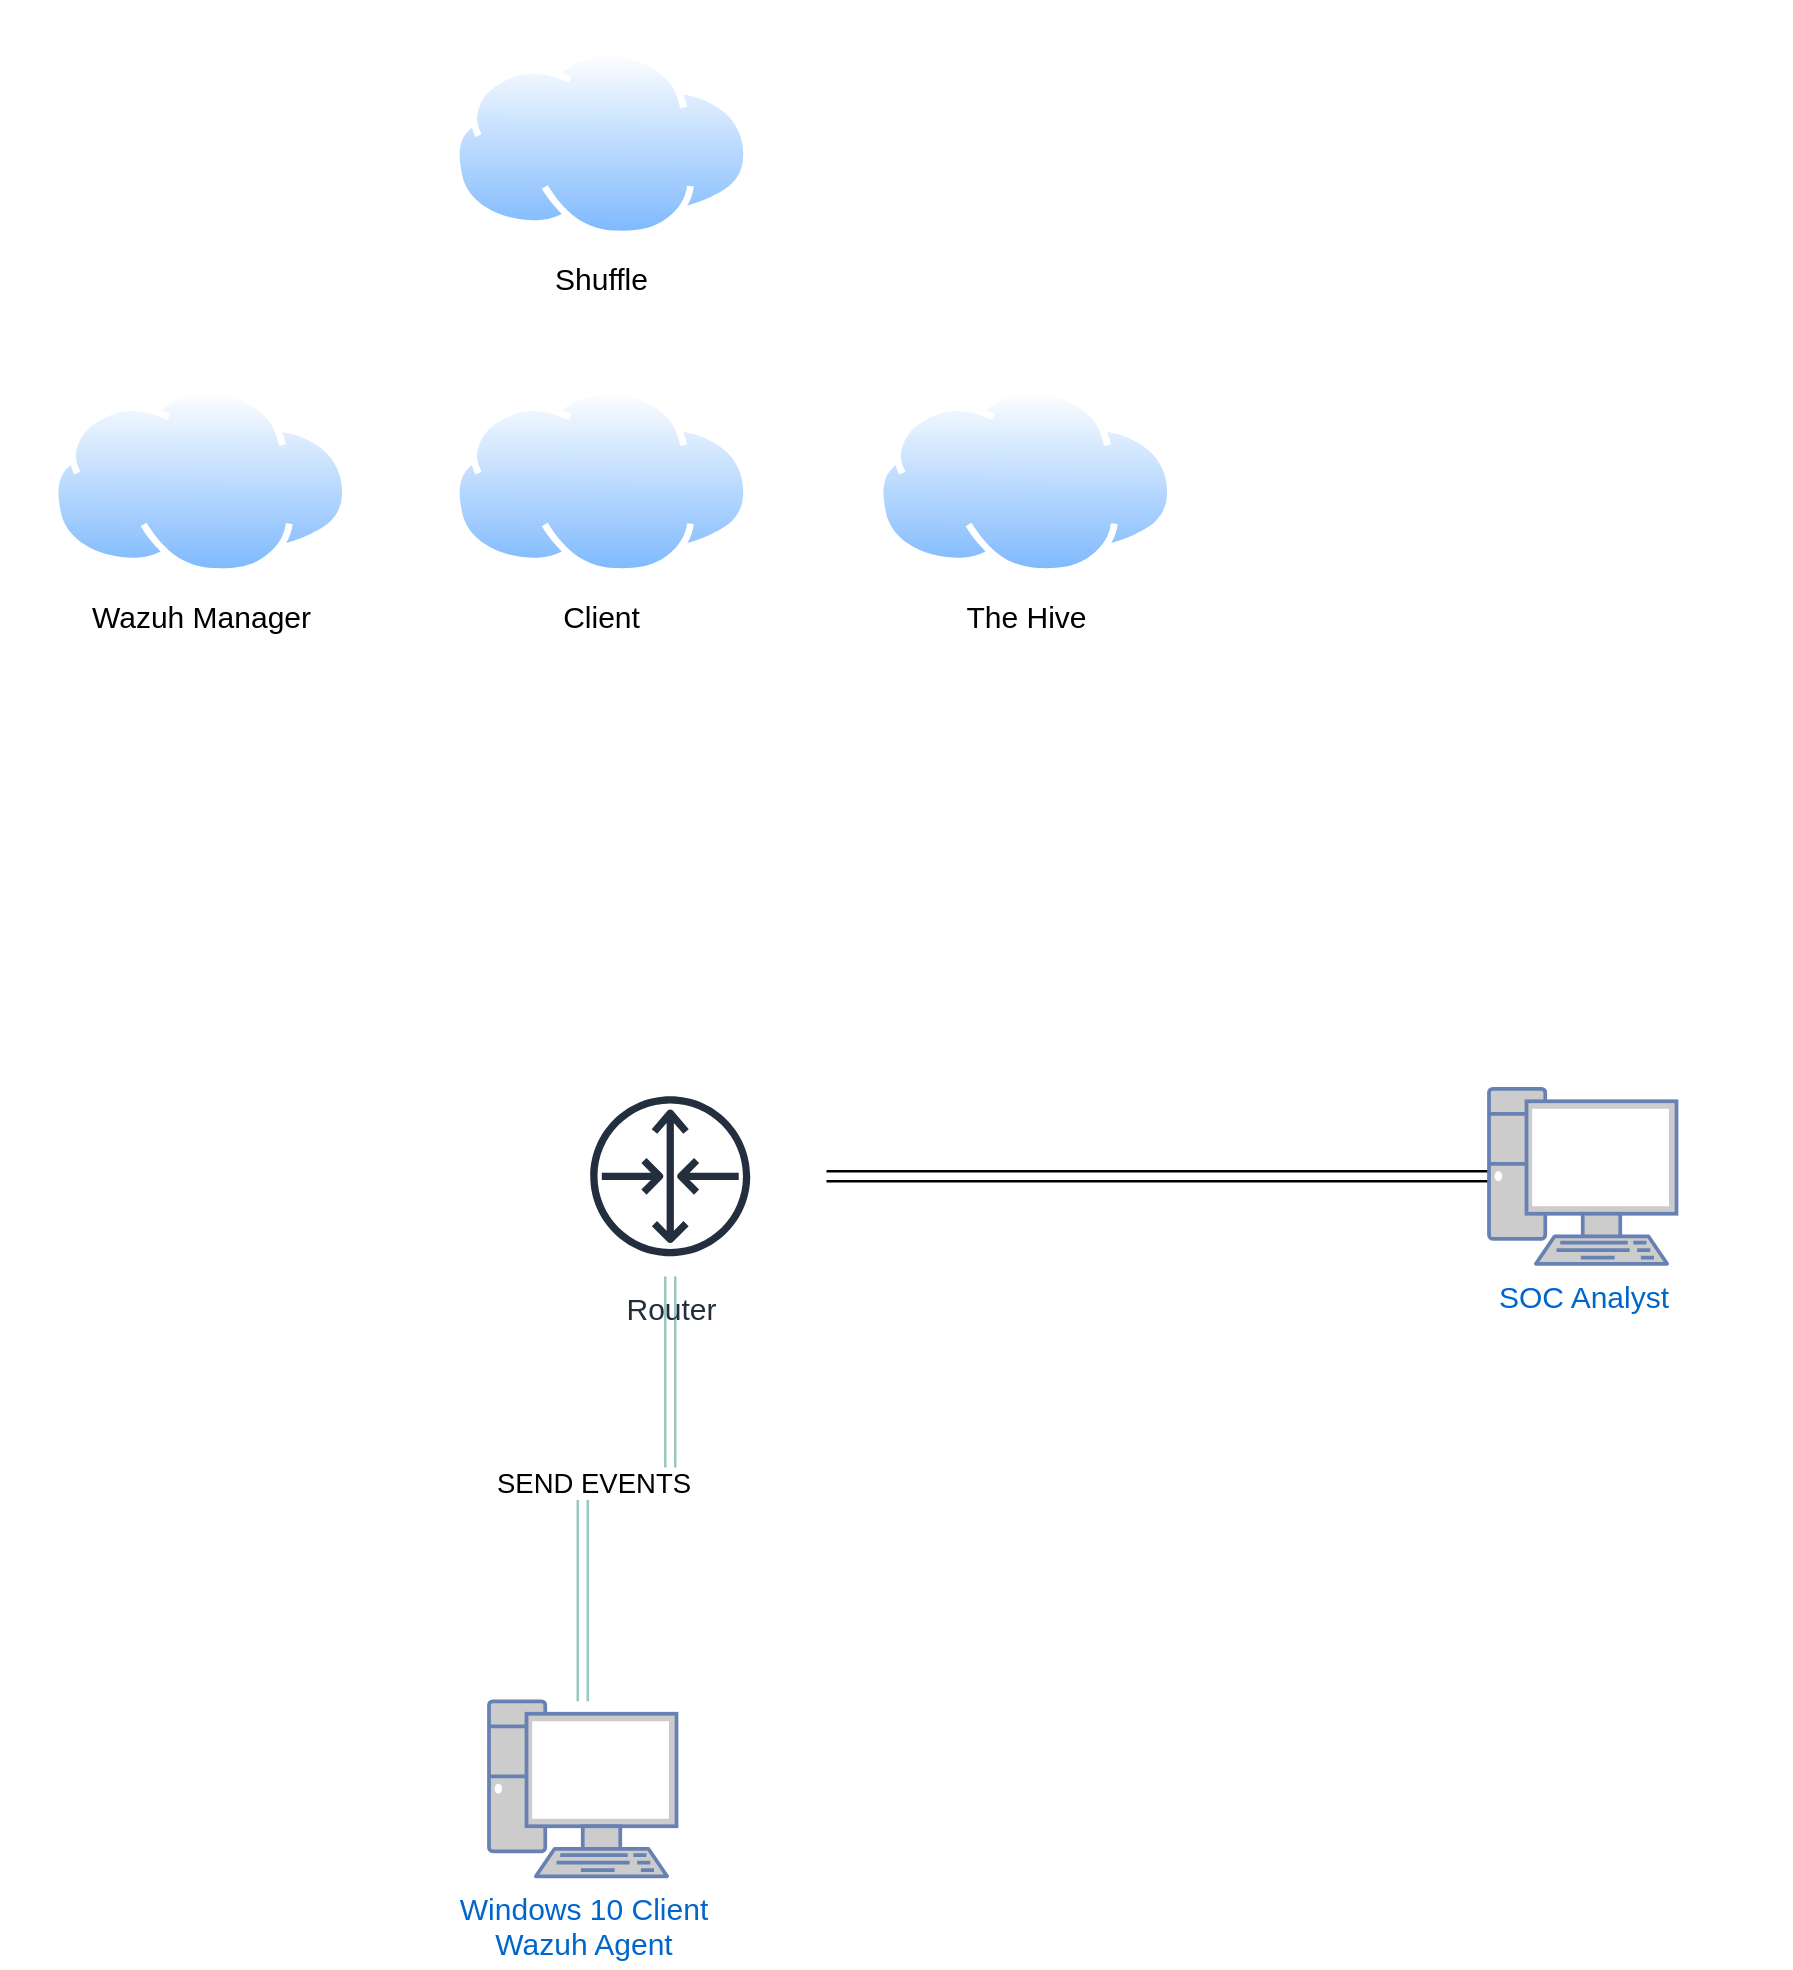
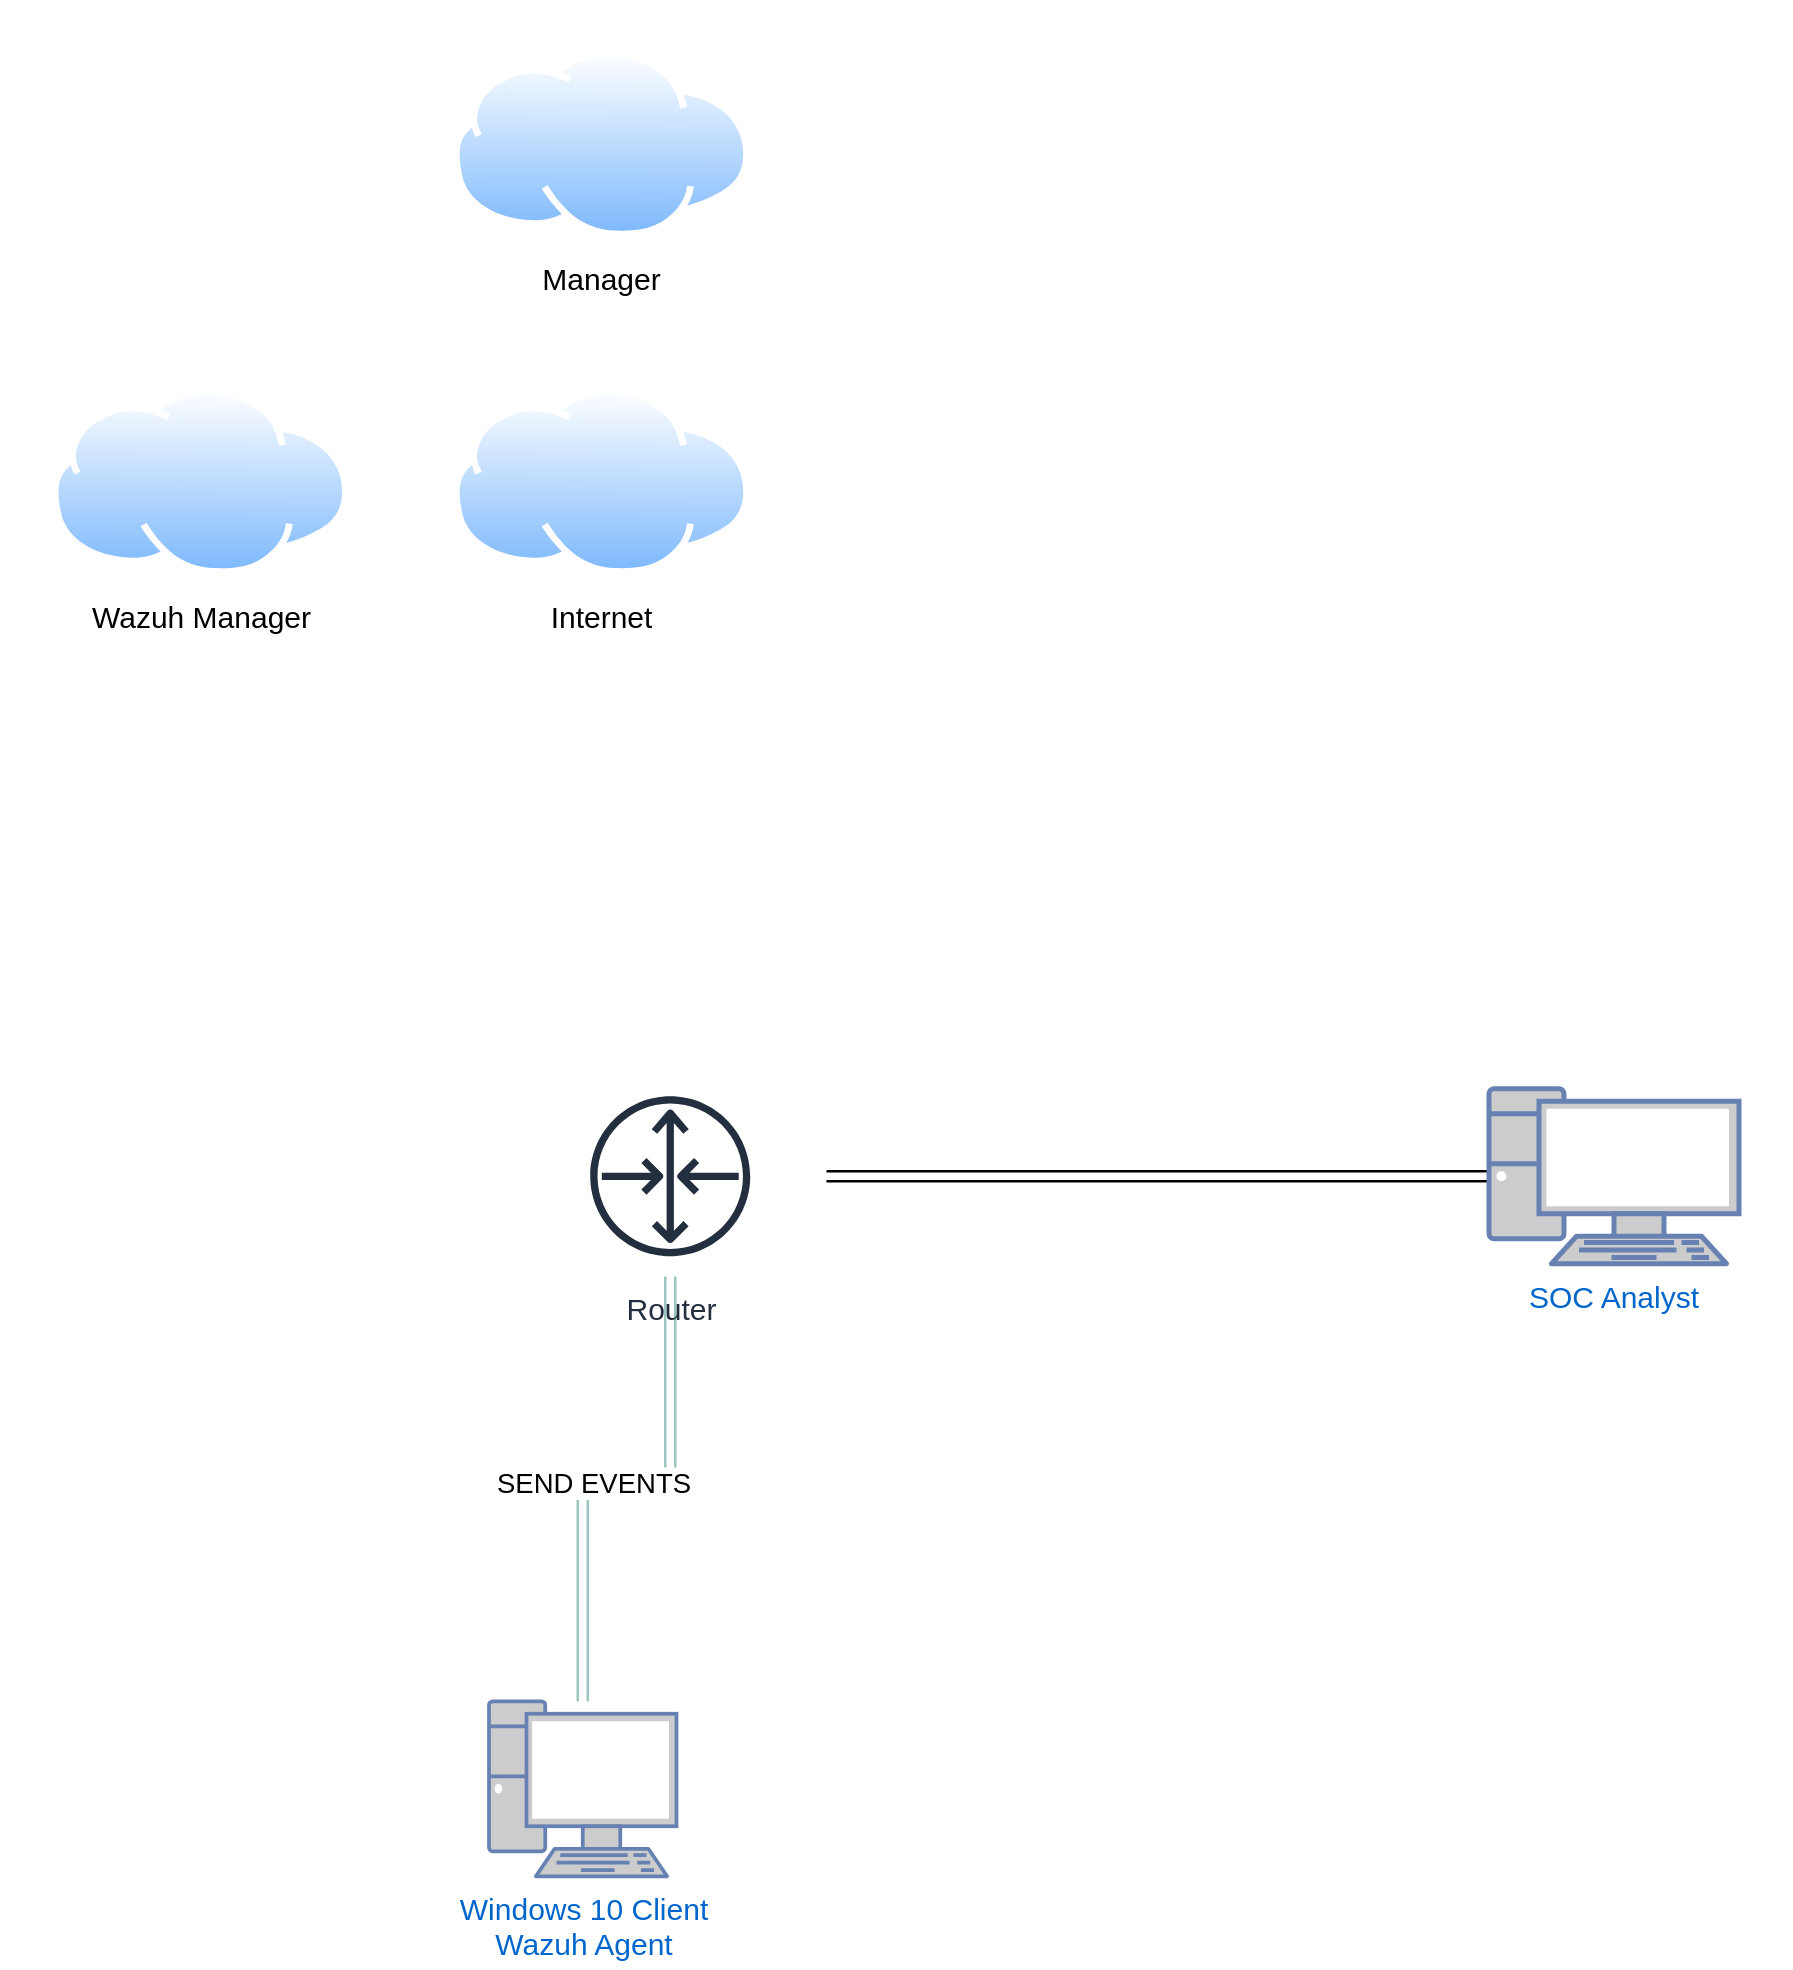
- <mxCell id="9" value="Shuffle" style="image;aspect=fixed;perimeter=ellipsePerimeter;html=1;align=center;shadow=0;dashed=0;spacingTop=3;image=img/lib/active_directory/internet_cloud.svg;" vertex="1" parent="1"><mxGeometry x="180.94" y="20" width="119.05" height="75" as="geometry" /></mxCell>
+ <mxCell id="9" value="Manager" style="image;aspect=fixed;perimeter=ellipsePerimeter;html=1;align=center;shadow=0;dashed=0;spacingTop=3;image=img/lib/active_directory/internet_cloud.svg;" vertex="1" parent="1"><mxGeometry x="180.94" y="20" width="119.05" height="75" as="geometry" /></mxCell>
- <mxCell id="8" value="The Hive" style="image;aspect=fixed;perimeter=ellipsePerimeter;html=1;align=center;shadow=0;dashed=0;spacingTop=3;image=img/lib/active_directory/internet_cloud.svg;" vertex="1" parent="1"><mxGeometry x="350.47" y="155" width="119.05" height="75" as="geometry" /></mxCell>
- <mxCell id="6" value="Client" style="image;aspect=fixed;perimeter=ellipsePerimeter;html=1;align=center;shadow=0;dashed=0;spacingTop=3;image=img/lib/active_directory/internet_cloud.svg;" vertex="1" parent="1"><mxGeometry x="180.94" y="155" width="119.05" height="75" as="geometry" /></mxCell>
+ <mxCell id="6" value="Internet" style="image;aspect=fixed;perimeter=ellipsePerimeter;html=1;align=center;shadow=0;dashed=0;spacingTop=3;image=img/lib/active_directory/internet_cloud.svg;" vertex="1" parent="1"><mxGeometry x="180.94" y="155" width="119.05" height="75" as="geometry" /></mxCell>
- <mxCell id="11" value="SOC Analyst" style="fontColor=#0066CC;verticalAlign=top;verticalLabelPosition=bottom;labelPosition=center;align=center;html=1;outlineConnect=0;fillColor=#CCCCCC;strokeColor=#6881B3;gradientColor=none;gradientDirection=north;strokeWidth=2;shape=mxgraph.networks.pc;" vertex="1" parent="1"><mxGeometry x="595" y="435" width="75" height="70" as="geometry" /></mxCell>
+ <mxCell id="11" value="SOC Analyst" style="fontColor=#0066CC;verticalAlign=top;verticalLabelPosition=bottom;labelPosition=center;align=center;html=1;outlineConnect=0;fillColor=#CCCCCC;strokeColor=#6881B3;gradientColor=none;gradientDirection=north;strokeWidth=2;shape=mxgraph.networks.pc;" vertex="1" parent="1"><mxGeometry x="595" y="435" width="100" height="70" as="geometry" /></mxCell>
